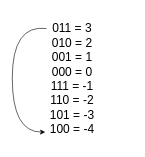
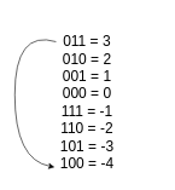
- <mxCell id="2" value="&lt;font style=&quot;font-size: 20px&quot;&gt;011 = 3&lt;br&gt;010 = 2&lt;br&gt;001 = 1&lt;br&gt;000 = 0&lt;br&gt;111 = -1&lt;br&gt;110 = -2&lt;br&gt;101 = -3&lt;br&gt;100 = -4&lt;/font&gt;" style="text;html=1;strokeColor=none;fillColor=none;align=center;verticalAlign=middle;whiteSpace=wrap;rounded=0;" vertex="1" parent="1"><mxGeometry x="20" y="20" width="200" height="220" as="geometry" /></mxCell>
+ <mxCell id="2" value="&lt;font style=&quot;font-size: 20px&quot;&gt;011 = 3&lt;br&gt;010 = 2&lt;br&gt;001 = 1&lt;br&gt;000 = 0&lt;br&gt;111 = -1&lt;br&gt;110 = -2&lt;br&gt;101 = -3&lt;br&gt;100 = -4&lt;/font&gt;" style="text;html=1;strokeColor=none;fillColor=none;align=center;verticalAlign=middle;whiteSpace=wrap;rounded=0;" vertex="1" parent="1"><mxGeometry x="20" y="30" width="200" height="220" as="geometry" /></mxCell>
